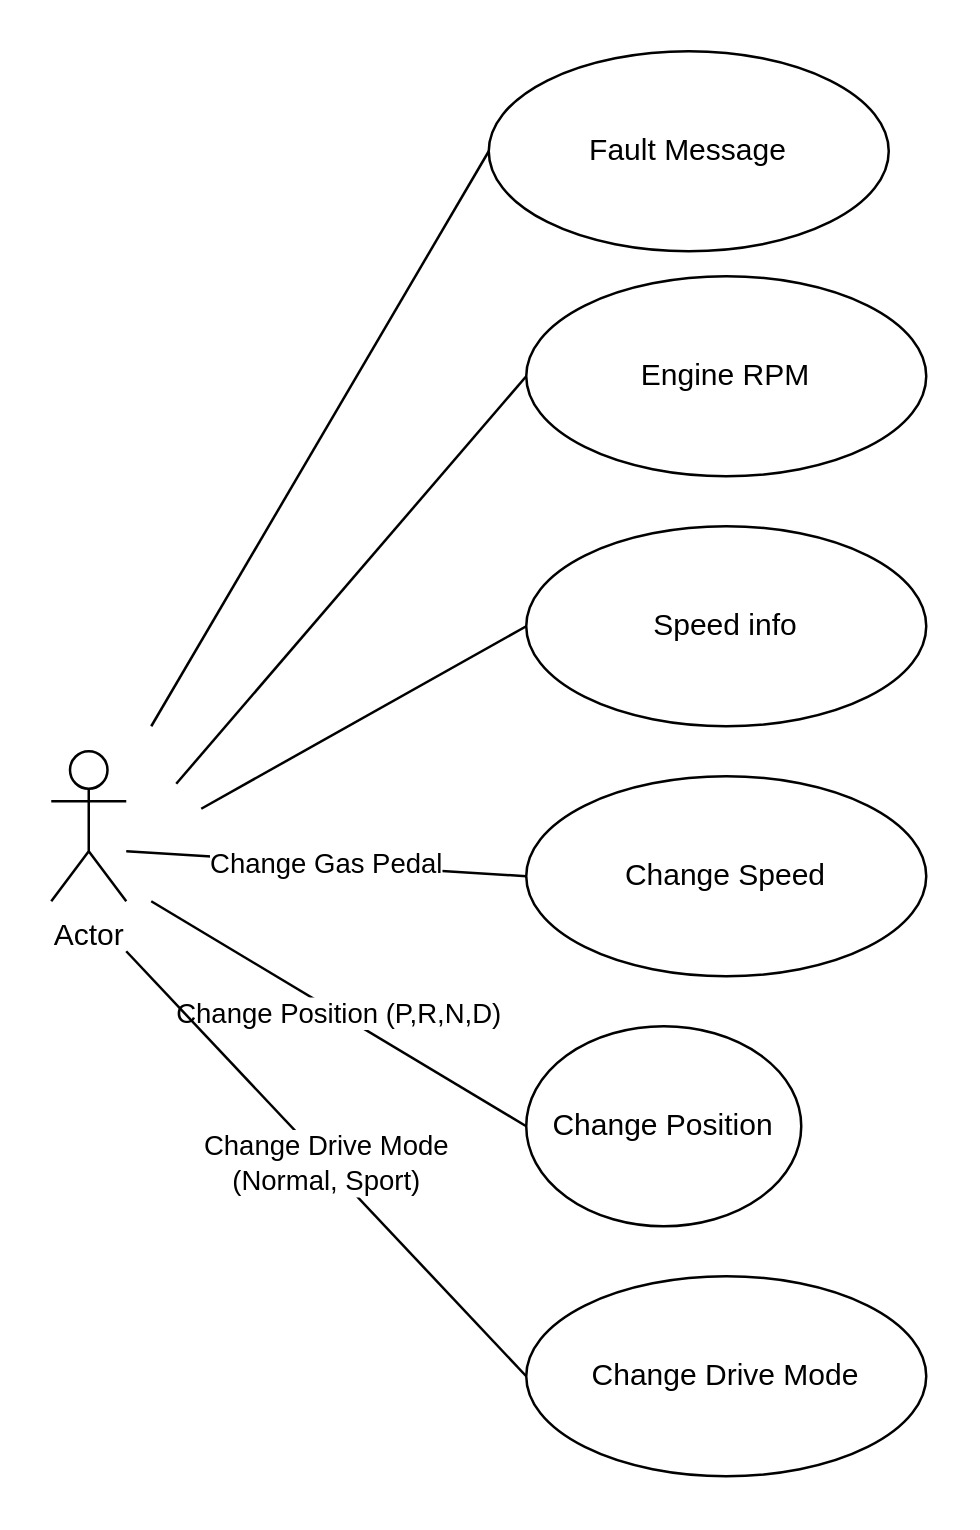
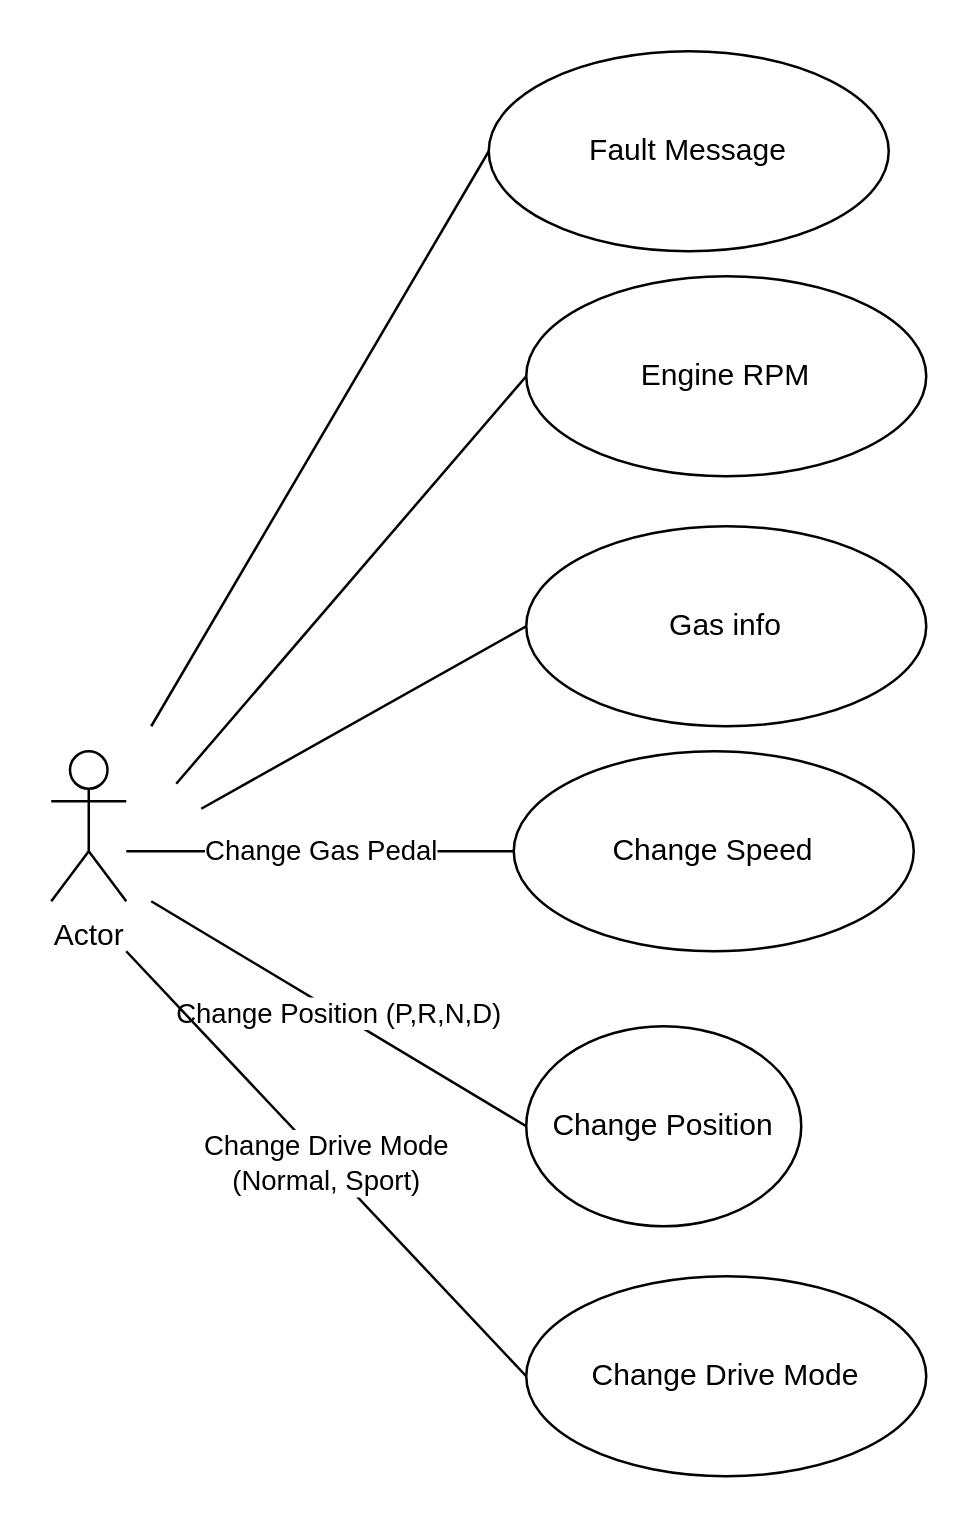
- <mxCell id="11" value="Speed info" style="ellipse;whiteSpace=wrap;html=1;" vertex="1" parent="1"><mxGeometry x="210" y="210" width="160" height="80" as="geometry" /></mxCell>
+ <mxCell id="11" value="Gas info" style="ellipse;whiteSpace=wrap;html=1;" vertex="1" parent="1"><mxGeometry x="210" y="210" width="160" height="80" as="geometry" /></mxCell>
- <mxCell id="3" value="Change Speed" style="ellipse;whiteSpace=wrap;html=1;" vertex="1" parent="1"><mxGeometry x="210" y="310" width="160" height="80" as="geometry" /></mxCell>
+ <mxCell id="3" value="Change Speed" style="ellipse;whiteSpace=wrap;html=1;" vertex="1" parent="1"><mxGeometry x="205" y="300" width="160" height="80" as="geometry" /></mxCell>
